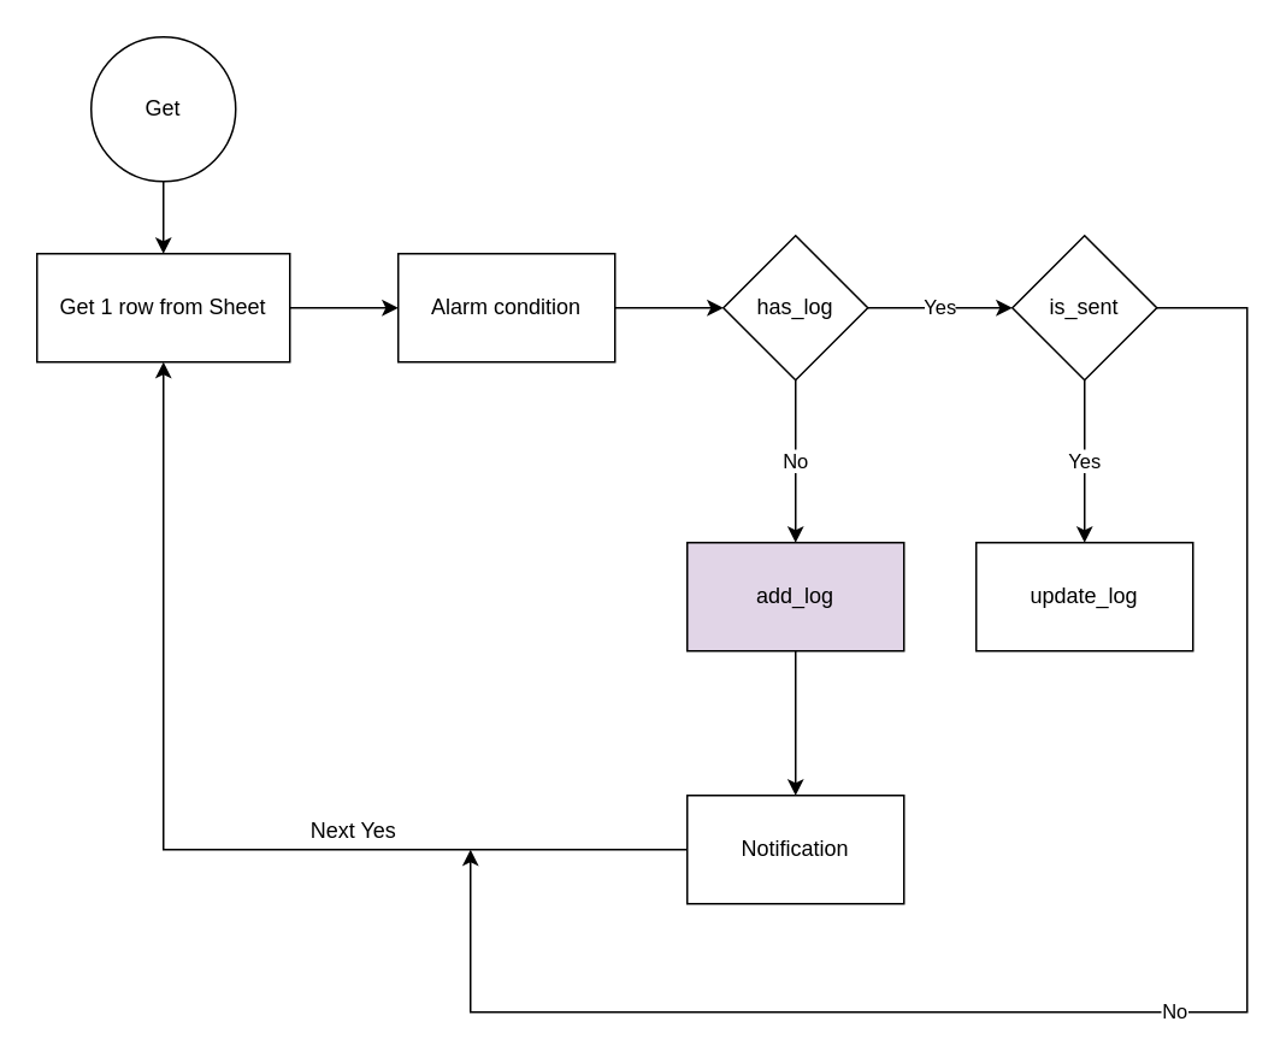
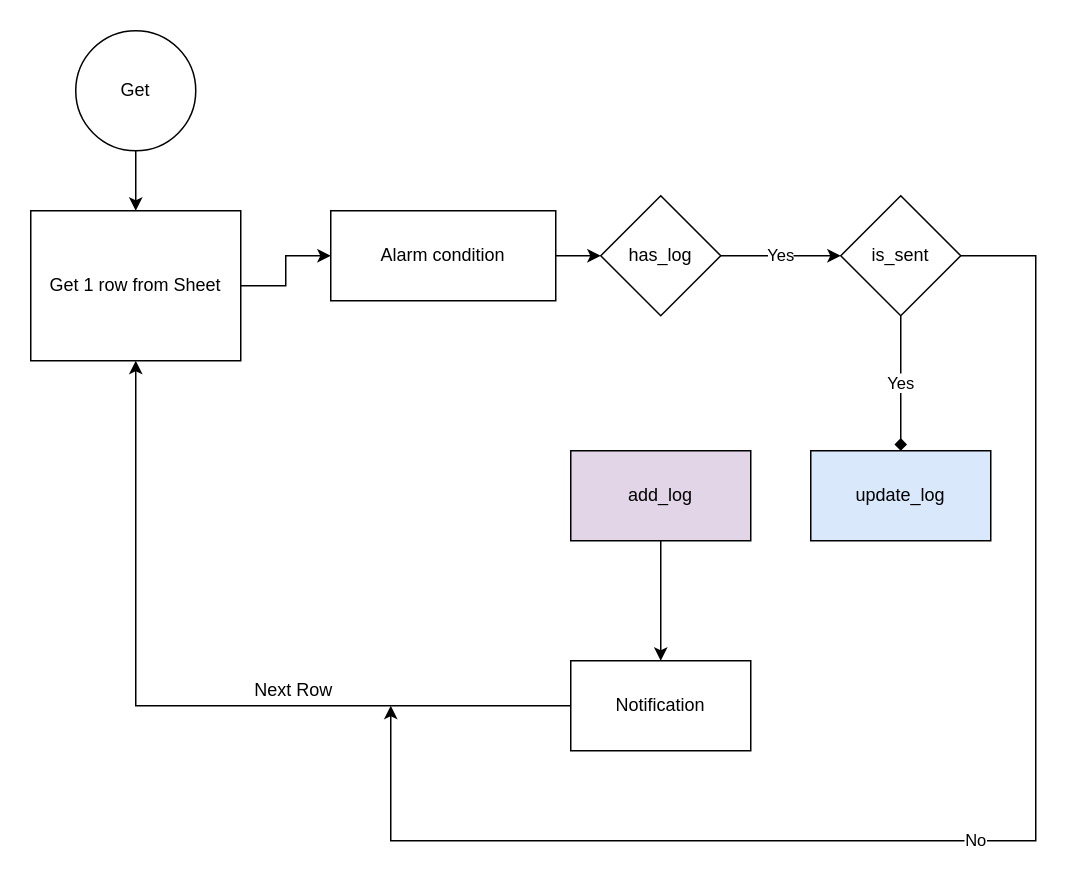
- <mxCell id="5" value="Get 1 row from Sheet" style="rounded=0;whiteSpace=wrap;html=1;" vertex="1" parent="1"><mxGeometry x="20" y="140" width="140" height="60" as="geometry" /></mxCell>
+ <mxCell id="5" value="Get 1 row from Sheet" style="rounded=0;whiteSpace=wrap;html=1;" vertex="1" parent="1"><mxGeometry x="20" y="140" width="140" height="100" as="geometry" /></mxCell>
- <mxCell id="7" value="Alarm condition" style="rounded=0;whiteSpace=wrap;html=1;" vertex="1" parent="1"><mxGeometry x="220" y="140" width="120" height="60" as="geometry" /></mxCell>
+ <mxCell id="7" value="Alarm condition" style="rounded=0;whiteSpace=wrap;html=1;" vertex="1" parent="1"><mxGeometry x="220" y="140" width="150" height="60" as="geometry" /></mxCell>
- <mxCell id="8" value="No" style="edgeStyle=orthogonalEdgeStyle;rounded=0;orthogonalLoop=1;jettySize=auto;html=1;" edge="1" parent="1" source="10" target="12"><mxGeometry relative="1" as="geometry" /></mxCell>
- <mxCell id="15" value="Yes" style="edgeStyle=orthogonalEdgeStyle;rounded=0;orthogonalLoop=1;jettySize=auto;html=1;" edge="1" parent="1" source="17" target="19"><mxGeometry relative="1" as="geometry" /></mxCell>
+ <mxCell id="15" value="Yes" style="edgeStyle=orthogonalEdgeStyle;rounded=0;orthogonalLoop=1;jettySize=auto;html=1;endArrow=diamond;" edge="1" parent="1" source="17" target="19"><mxGeometry relative="1" as="geometry" /></mxCell>
- <mxCell id="19" value="update_log" style="whiteSpace=wrap;html=1;" vertex="1" parent="1"><mxGeometry x="540" y="300" width="120" height="60" as="geometry" /></mxCell>
+ <mxCell id="19" value="update_log" style="whiteSpace=wrap;html=1;fillColor=#dae8fc;" vertex="1" parent="1"><mxGeometry x="540" y="300" width="120" height="60" as="geometry" /></mxCell>
- <mxCell id="18" value="Next Yes" style="text;html=1;align=center;verticalAlign=middle;resizable=0;points=[];autosize=1;strokeColor=none;fillColor=none;" vertex="1" parent="1"><mxGeometry x="160" y="450" width="70" height="20" as="geometry" /></mxCell>
+ <mxCell id="18" value="Next Row" style="text;html=1;align=center;verticalAlign=middle;resizable=0;points=[];autosize=1;strokeColor=none;fillColor=none;" vertex="1" parent="1"><mxGeometry x="160" y="450" width="70" height="20" as="geometry" /></mxCell>
